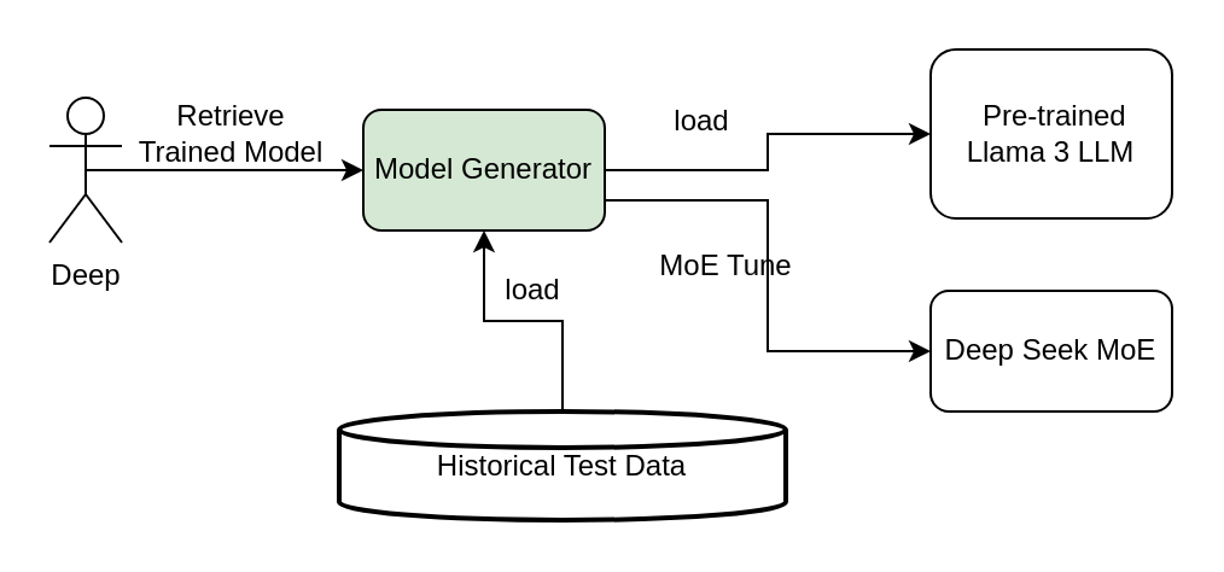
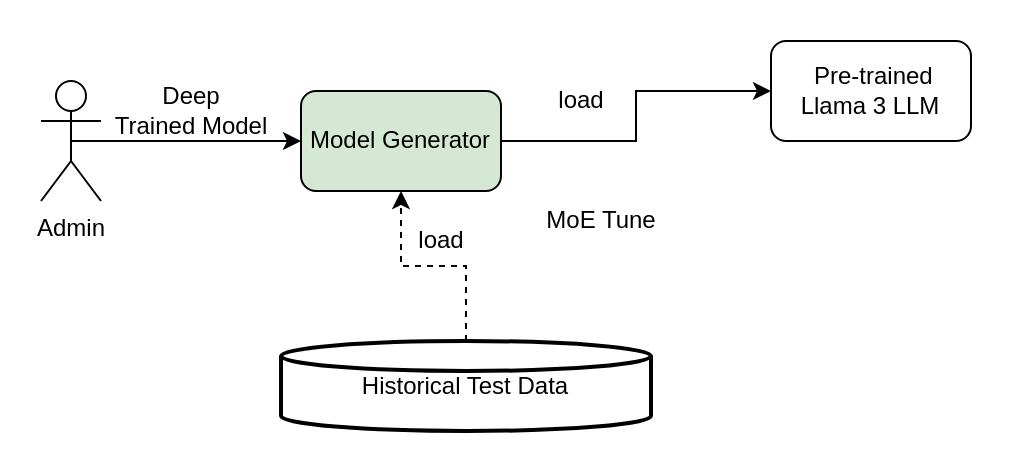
- <mxCell id="7" value="Retrieve &lt;br&gt;Trained Model" style="text;html=1;align=center;verticalAlign=middle;resizable=0;points=[];autosize=1;strokeColor=none;fillColor=none;" parent="1" vertex="1"><mxGeometry x="50" y="40" width="90" height="30" as="geometry" /></mxCell>
+ <mxCell id="7" value="Deep &lt;br&gt;Trained Model" style="text;html=1;align=center;verticalAlign=middle;resizable=0;points=[];autosize=1;strokeColor=none;fillColor=none;" parent="1" vertex="1"><mxGeometry x="50" y="40" width="90" height="30" as="geometry" /></mxCell>
- <mxCell id="2" value="&amp;nbsp;Pre-trained Llama 3 LLM" style="rounded=1;whiteSpace=wrap;html=1;" parent="1" vertex="1"><mxGeometry x="385" y="20" width="100" height="70" as="geometry" /></mxCell>
+ <mxCell id="2" value="&amp;nbsp;Pre-trained Llama 3 LLM" style="rounded=1;whiteSpace=wrap;html=1;" parent="1" vertex="1"><mxGeometry x="385" y="20" width="100" height="50" as="geometry" /></mxCell>
- <mxCell id="9" style="edgeStyle=orthogonalEdgeStyle;rounded=0;orthogonalLoop=1;jettySize=auto;html=1;exitX=1;exitY=0.75;exitDx=0;exitDy=0;entryX=0;entryY=0.5;entryDx=0;entryDy=0;" parent="1" source="10" target="12" edge="1"><mxGeometry relative="1" as="geometry" /></mxCell>
- <mxCell id="6" value="Deep" style="shape=umlActor;verticalLabelPosition=bottom;verticalAlign=top;html=1;outlineConnect=0;" parent="1" vertex="1"><mxGeometry x="20" y="40" width="30" height="60" as="geometry" /></mxCell>
+ <mxCell id="6" value="Admin" style="shape=umlActor;verticalLabelPosition=bottom;verticalAlign=top;html=1;outlineConnect=0;" parent="1" vertex="1"><mxGeometry x="20" y="40" width="30" height="60" as="geometry" /></mxCell>
- <mxCell id="3" style="edgeStyle=orthogonalEdgeStyle;rounded=0;orthogonalLoop=1;jettySize=auto;html=1;exitX=0.5;exitY=0;exitDx=0;exitDy=0;exitPerimeter=0;entryX=0.5;entryY=1;entryDx=0;entryDy=0;" parent="1" source="4" target="10" edge="1"><mxGeometry relative="1" as="geometry" /></mxCell>
+ <mxCell id="3" style="edgeStyle=orthogonalEdgeStyle;rounded=0;orthogonalLoop=1;jettySize=auto;html=1;exitX=0.5;exitY=0;exitDx=0;exitDy=0;exitPerimeter=0;entryX=0.5;entryY=1;entryDx=0;entryDy=0;dashed=1;" parent="1" source="4" target="10" edge="1"><mxGeometry relative="1" as="geometry" /></mxCell>
- <mxCell id="12" value="Deep Seek MoE" style="rounded=1;whiteSpace=wrap;html=1;" parent="1" vertex="1"><mxGeometry x="385" y="120" width="100" height="50" as="geometry" /></mxCell>
